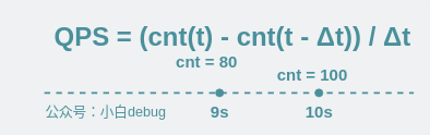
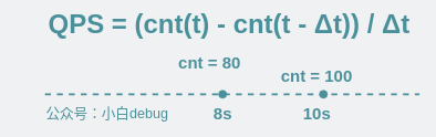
- <mxCell id="2" value="&lt;font color=&quot;#4a909b&quot;&gt;&lt;b&gt;&lt;font style=&quot;font-size: 40px;&quot;&gt;QPS = (cnt(t) - cnt(t - Δt)) / Δt&lt;/font&gt;&lt;/b&gt;&lt;br&gt;&lt;/font&gt;" style="text;html=1;strokeColor=none;fillColor=none;align=center;verticalAlign=middle;whiteSpace=wrap;rounded=0;" parent="1" vertex="1"><mxGeometry x="65" y="40" width="579.5" height="30" as="geometry" /></mxCell>
+ <mxCell id="2" value="&lt;font color=&quot;#4a909b&quot;&gt;&lt;b&gt;&lt;font style=&quot;font-size: 40px;&quot;&gt;QPS = (cnt(t) - cnt(t - Δt)) / Δt&lt;/font&gt;&lt;/b&gt;&lt;br&gt;&lt;/font&gt;" style="text;html=1;strokeColor=none;fillColor=none;align=center;verticalAlign=middle;whiteSpace=wrap;rounded=0;" parent="1" vertex="1"><mxGeometry x="55" y="20" width="579.5" height="30" as="geometry" /></mxCell>
- <mxCell id="3" value="&lt;font color=&quot;#4a909b&quot;&gt;&lt;b style=&quot;&quot;&gt;&lt;font style=&quot;font-size: 25px;&quot;&gt;9s&lt;/font&gt;&lt;/b&gt;&lt;br&gt;&lt;/font&gt;" style="text;html=1;strokeColor=none;fillColor=none;align=center;verticalAlign=middle;whiteSpace=wrap;rounded=0;" parent="1" vertex="1"><mxGeometry x="285" y="155" width="101" height="30" as="geometry" /></mxCell>
+ <mxCell id="3" value="&lt;font color=&quot;#4a909b&quot;&gt;&lt;b style=&quot;&quot;&gt;&lt;font style=&quot;font-size: 25px;&quot;&gt;8s&lt;/font&gt;&lt;/b&gt;&lt;br&gt;&lt;/font&gt;" style="text;html=1;strokeColor=none;fillColor=none;align=center;verticalAlign=middle;whiteSpace=wrap;rounded=0;" parent="1" vertex="1"><mxGeometry x="285" y="155" width="101" height="30" as="geometry" /></mxCell>
- <mxCell id="8" value="&lt;font color=&quot;#4a909b&quot;&gt;&lt;b style=&quot;&quot;&gt;&lt;font style=&quot;font-size: 25px;&quot;&gt;10s&lt;/font&gt;&lt;/b&gt;&lt;br&gt;&lt;/font&gt;" style="text;html=1;strokeColor=none;fillColor=none;align=center;verticalAlign=middle;whiteSpace=wrap;rounded=0;" parent="1" vertex="1"><mxGeometry x="437" y="155" width="101" height="30" as="geometry" /></mxCell>
+ <mxCell id="8" value="&lt;font color=&quot;#4a909b&quot;&gt;&lt;b style=&quot;&quot;&gt;&lt;font style=&quot;font-size: 25px;&quot;&gt;10s&lt;/font&gt;&lt;/b&gt;&lt;br&gt;&lt;/font&gt;" style="text;html=1;strokeColor=none;fillColor=none;align=center;verticalAlign=middle;whiteSpace=wrap;rounded=0;" parent="1" vertex="1"><mxGeometry x="427" y="155" width="101" height="30" as="geometry" /></mxCell>
